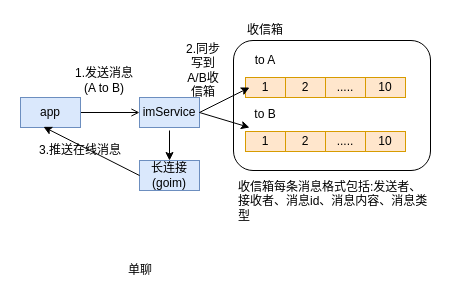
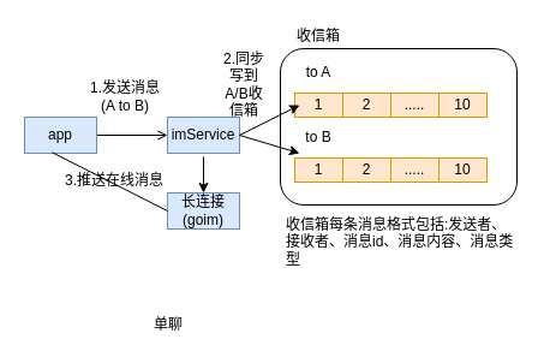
- <mxCell id="26" value="" style="endArrow=classic;html=1;exitX=0;exitY=0.5;exitDx=0;exitDy=0;entryX=0.383;entryY=0.978;entryDx=0;entryDy=0;entryPerimeter=0;" edge="1" parent="1" source="18" target="25"><mxGeometry width="50" height="50" relative="1" as="geometry"><mxPoint x="110" y="170" as="sourcePoint" /><mxPoint x="10" y="190" as="targetPoint" /></mxGeometry></mxCell>
+ <mxCell id="26" value="" style="endArrow=none;html=1;exitX=0;exitY=0.5;exitDx=0;exitDy=0;entryX=0.383;entryY=0.978;entryDx=0;entryDy=0;entryPerimeter=0;" edge="1" parent="1" source="18" target="25"><mxGeometry width="50" height="50" relative="1" as="geometry"><mxPoint x="110" y="170" as="sourcePoint" /><mxPoint x="10" y="190" as="targetPoint" /></mxGeometry></mxCell>
- <mxCell id="19" value="3.推送在线消息" style="text;html=1;strokeColor=none;fillColor=none;align=center;verticalAlign=middle;whiteSpace=wrap;rounded=0;" parent="1" vertex="1"><mxGeometry x="35" y="140" width="90" height="20" as="geometry" /></mxCell>
+ <mxCell id="19" value="3.推送在线消息" style="text;html=1;strokeColor=none;fillColor=none;align=center;verticalAlign=middle;whiteSpace=wrap;rounded=0;" parent="1" vertex="1"><mxGeometry x="50" y="140" width="90" height="20" as="geometry" /></mxCell>
